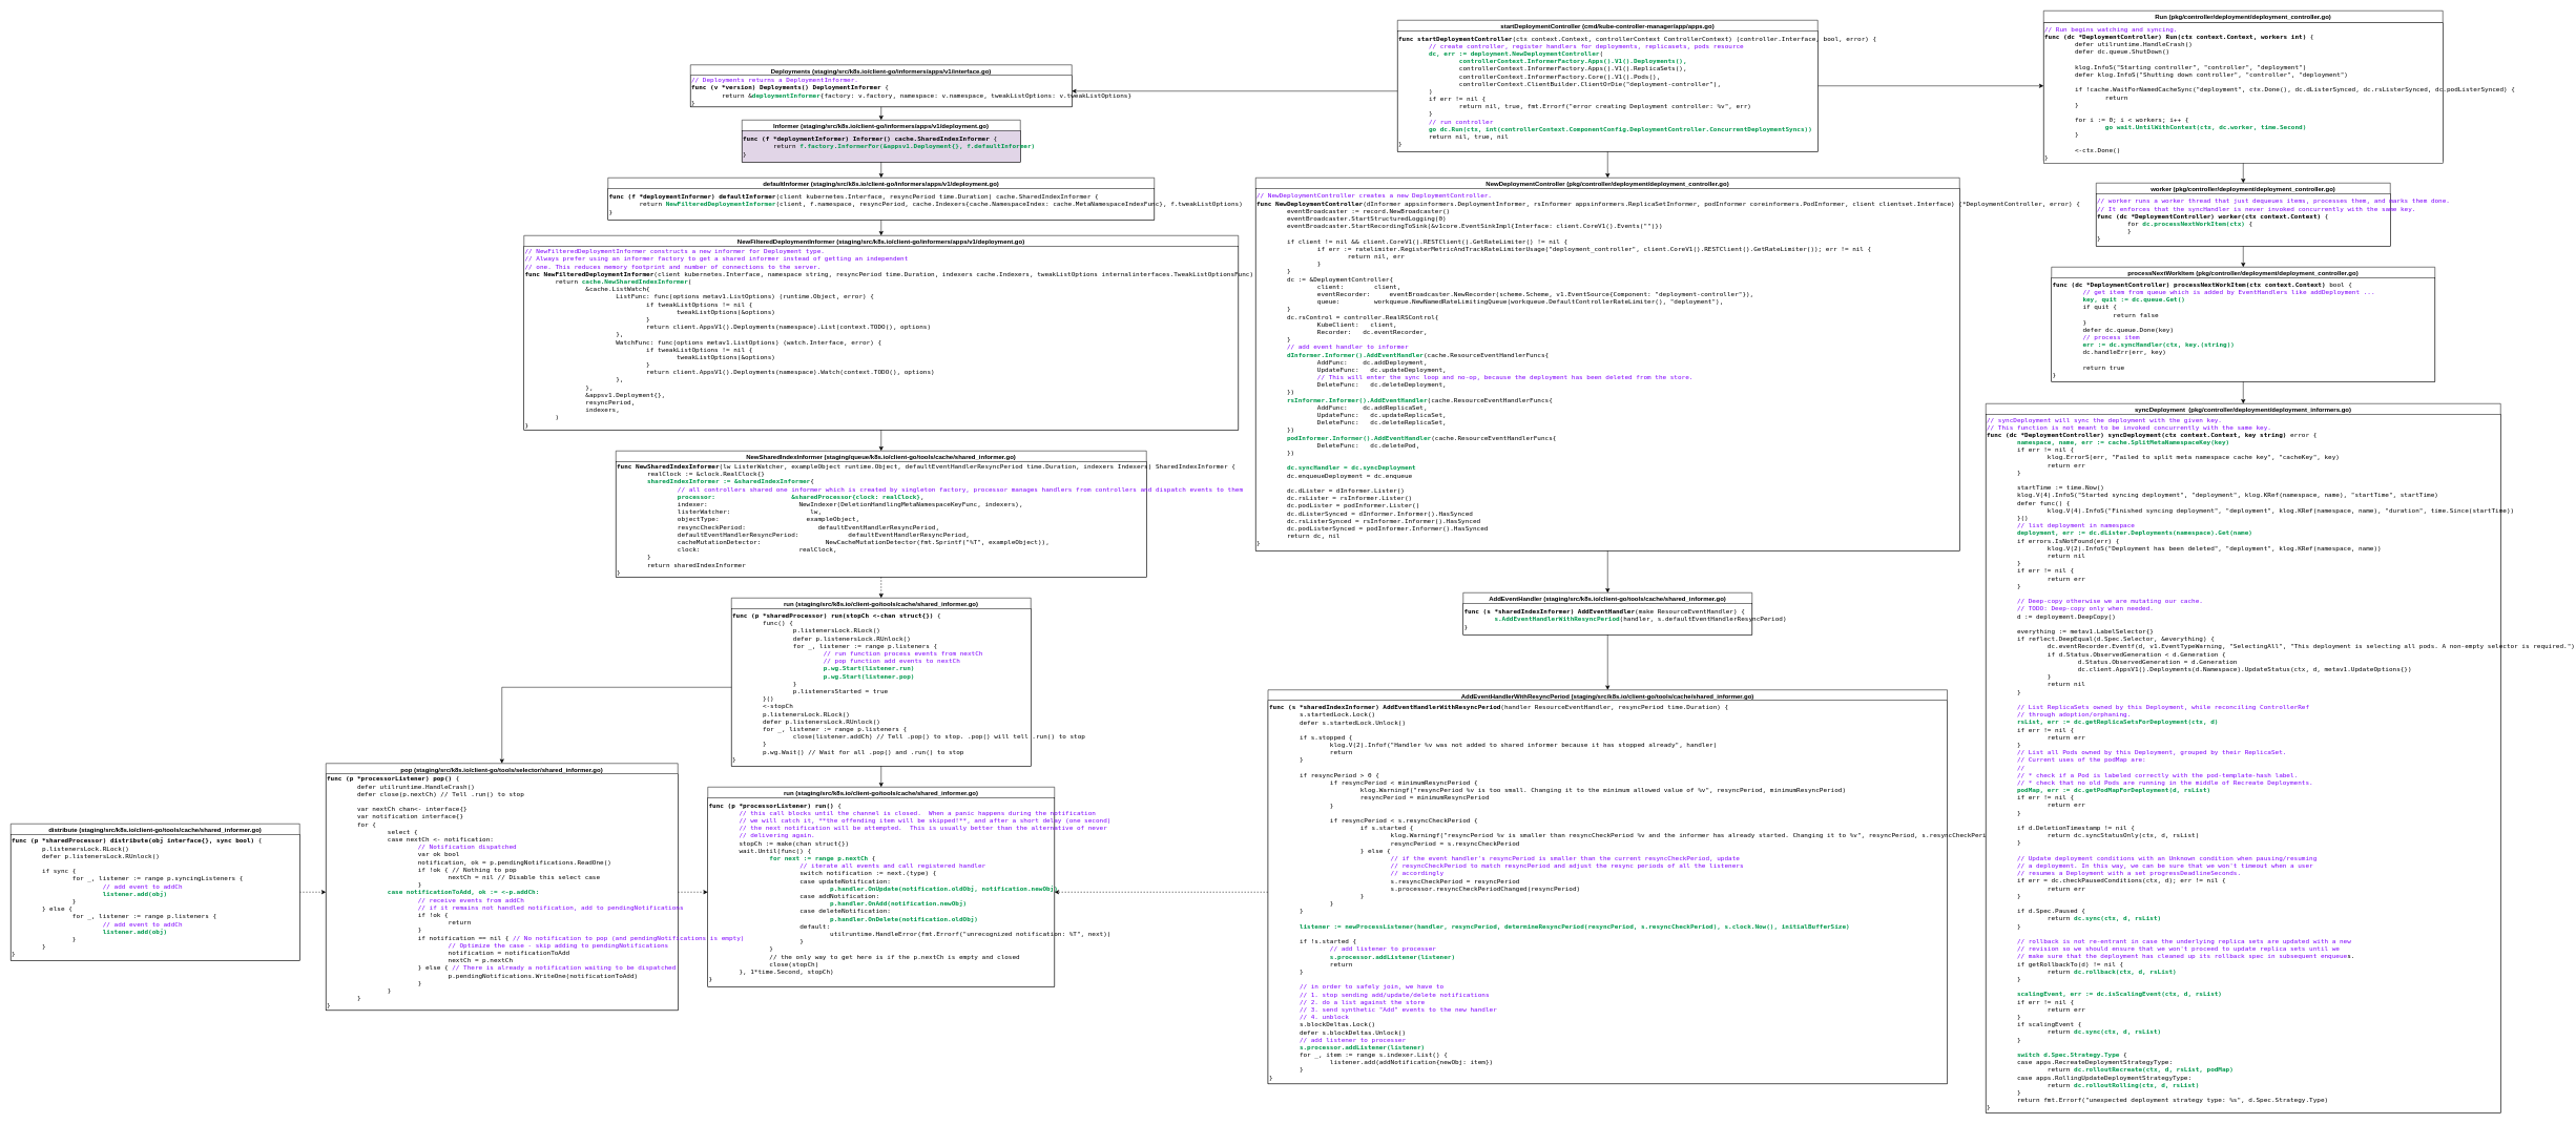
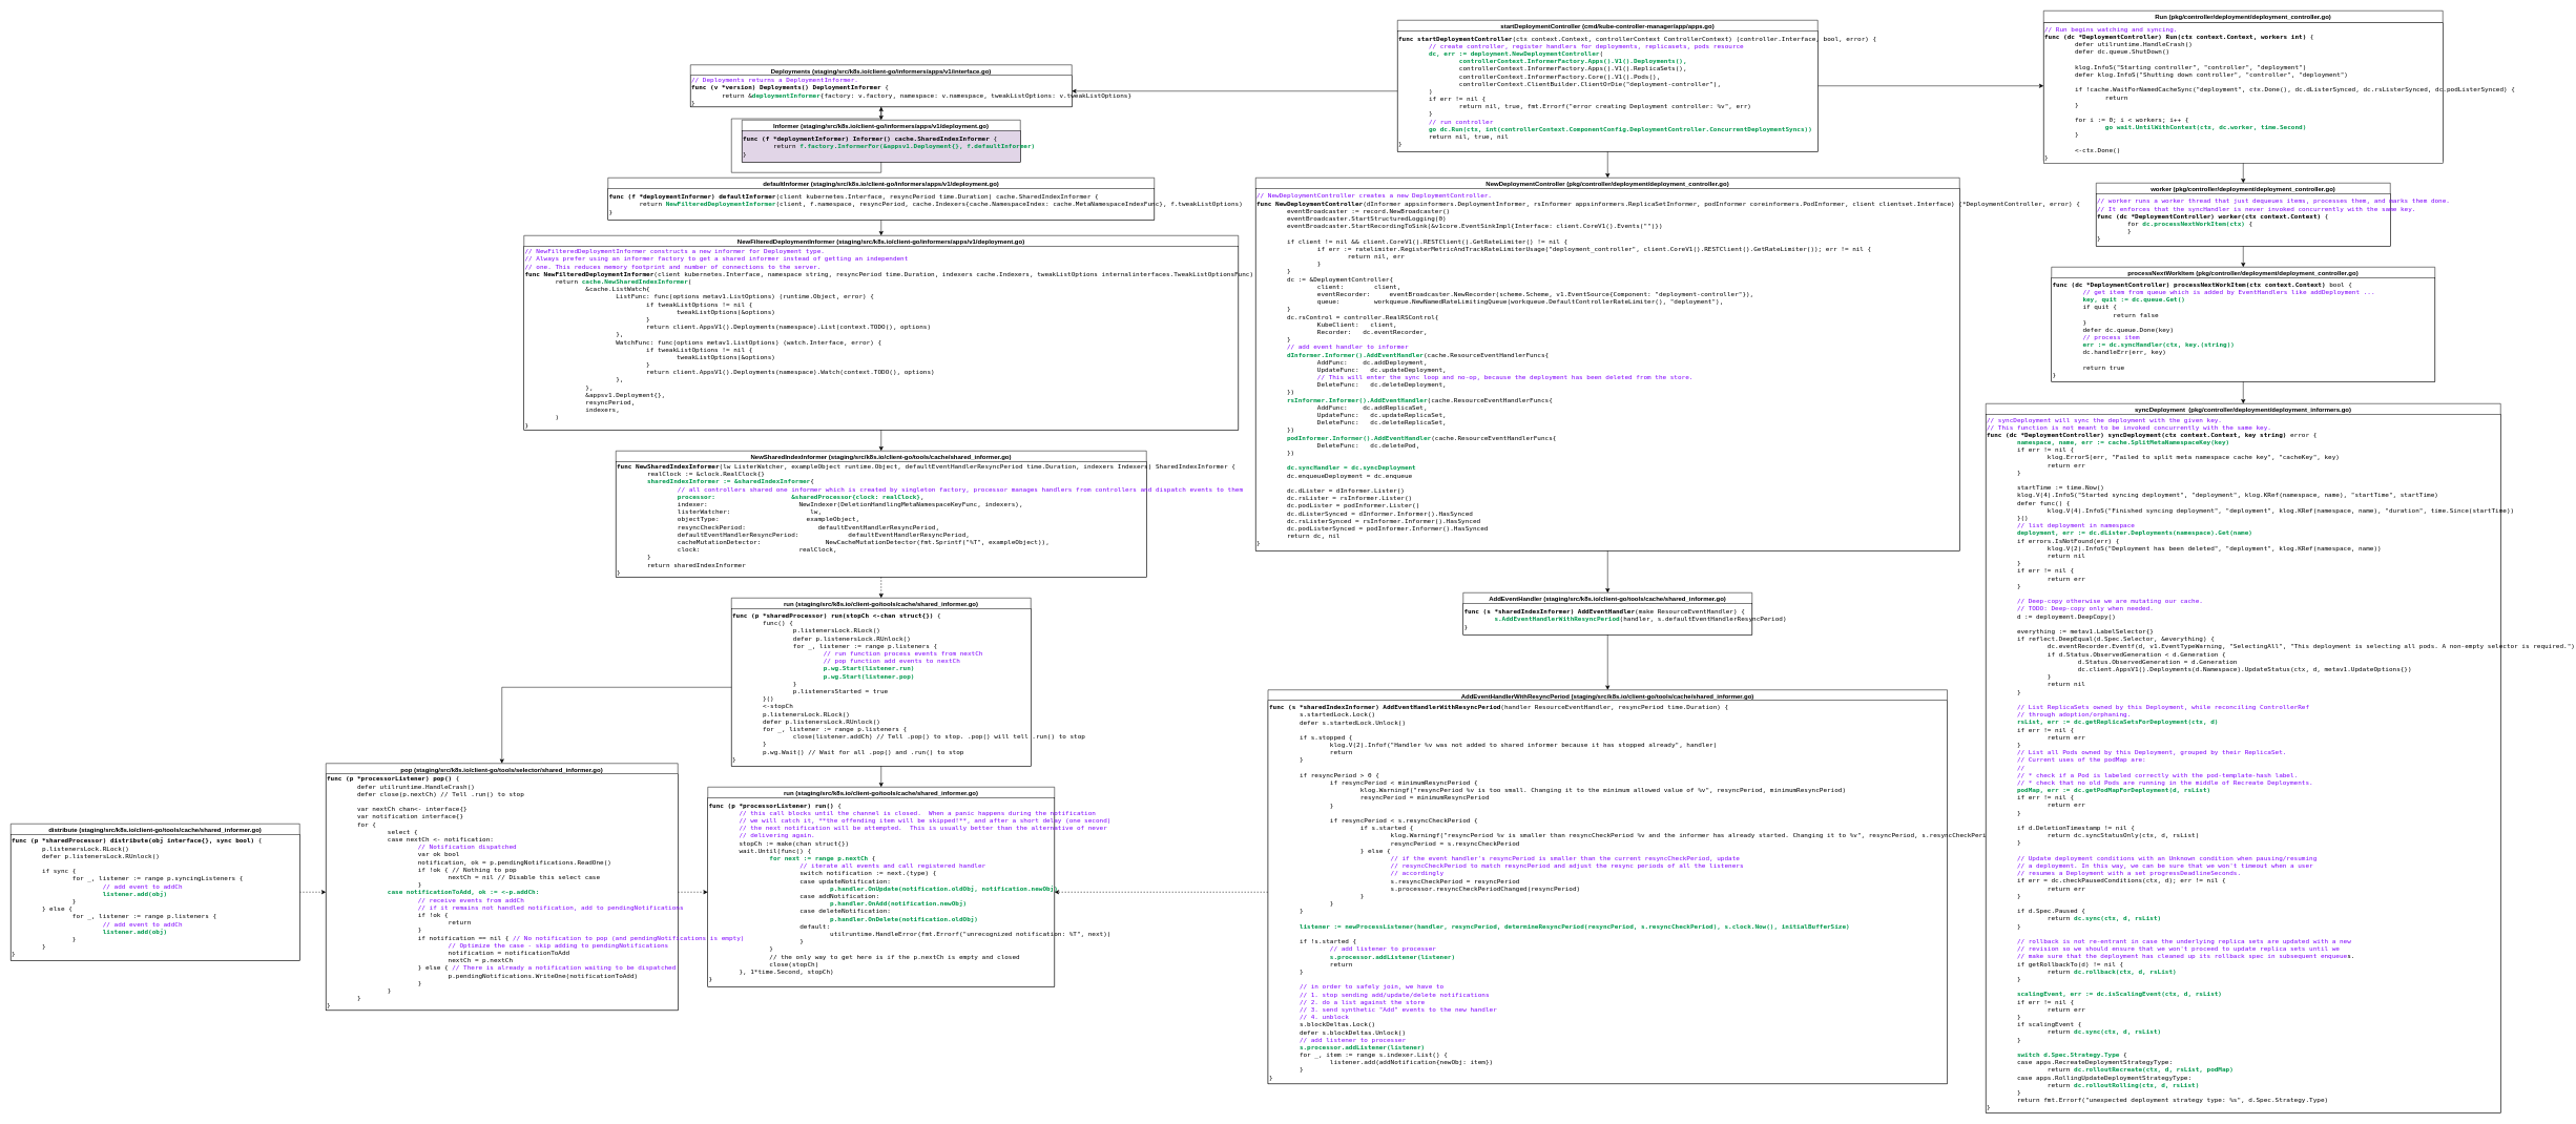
- <mxCell id="35" style="edgeStyle=orthogonalEdgeStyle;rounded=0;orthogonalLoop=1;jettySize=auto;html=1;exitX=0.5;exitY=1;exitDx=0;exitDy=0;entryX=0.5;entryY=0;entryDx=0;entryDy=0;fontColor=#00994D;" edge="1" parent="1" source="8" target="10"><mxGeometry relative="1" as="geometry" /></mxCell>
+ <mxCell id="35" style="edgeStyle=orthogonalEdgeStyle;rounded=0;orthogonalLoop=1;jettySize=auto;html=1;exitX=0.5;exitY=1;exitDx=0;exitDy=0;fontColor=#00994D;" edge="1" parent="1" source="8" target="6"><mxGeometry relative="1" as="geometry" /></mxCell>
- <mxCell id="14" value="NewSharedIndexInformer (staging/queue/k8s.io/client-go/tools/cache/shared_informer.go)" style="swimlane;fontColor=#000000;" vertex="1" parent="1"><mxGeometry x="1172" y="858" width="1010" height="240" as="geometry" /></mxCell>
+ <mxCell id="14" value="NewSharedIndexInformer (staging/src/k8s.io/client-go/tools/cache/shared_informer.go)" style="swimlane;fontColor=#000000;" vertex="1" parent="1"><mxGeometry x="1172" y="858" width="1010" height="240" as="geometry" /></mxCell>
